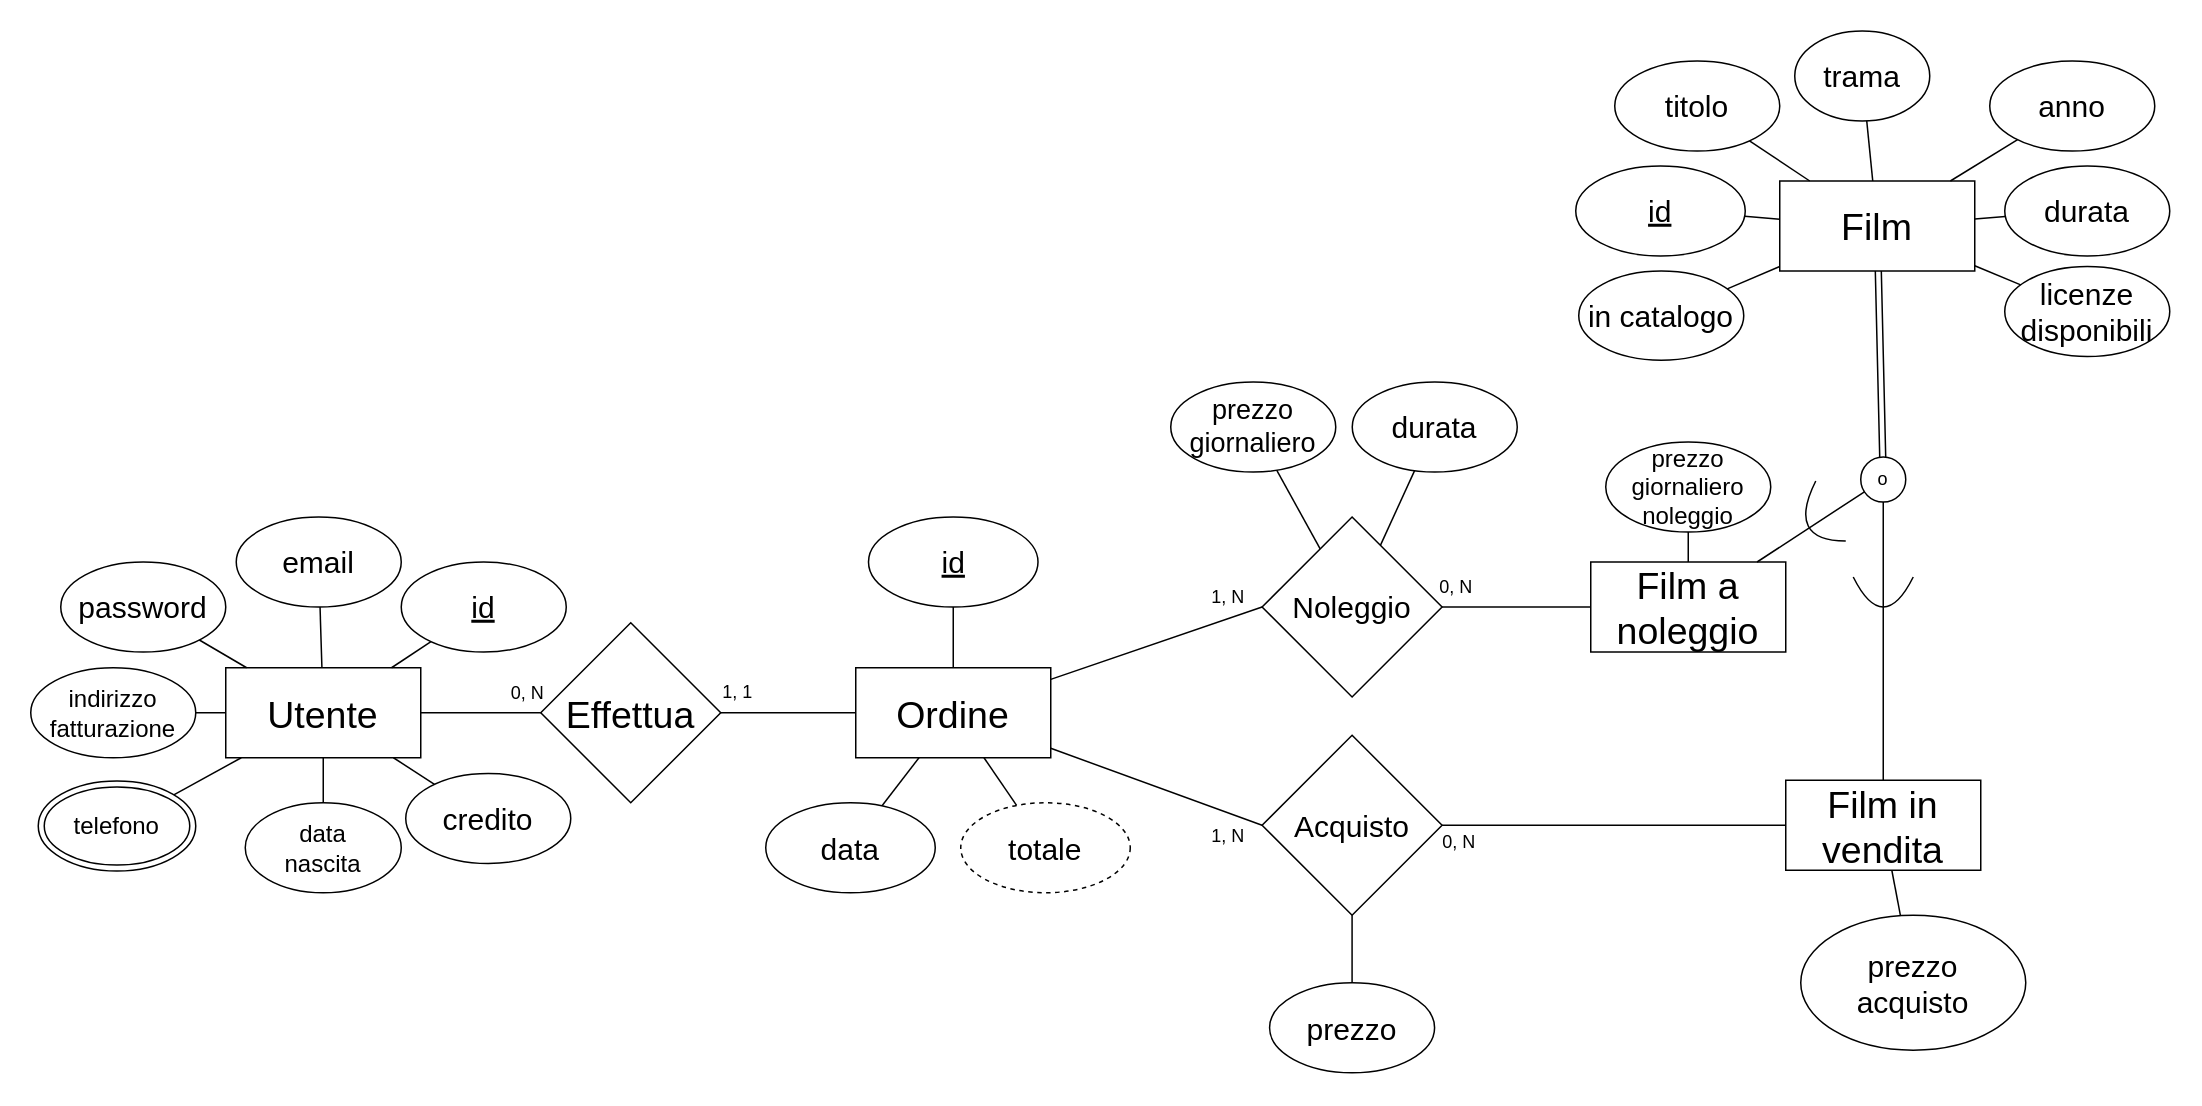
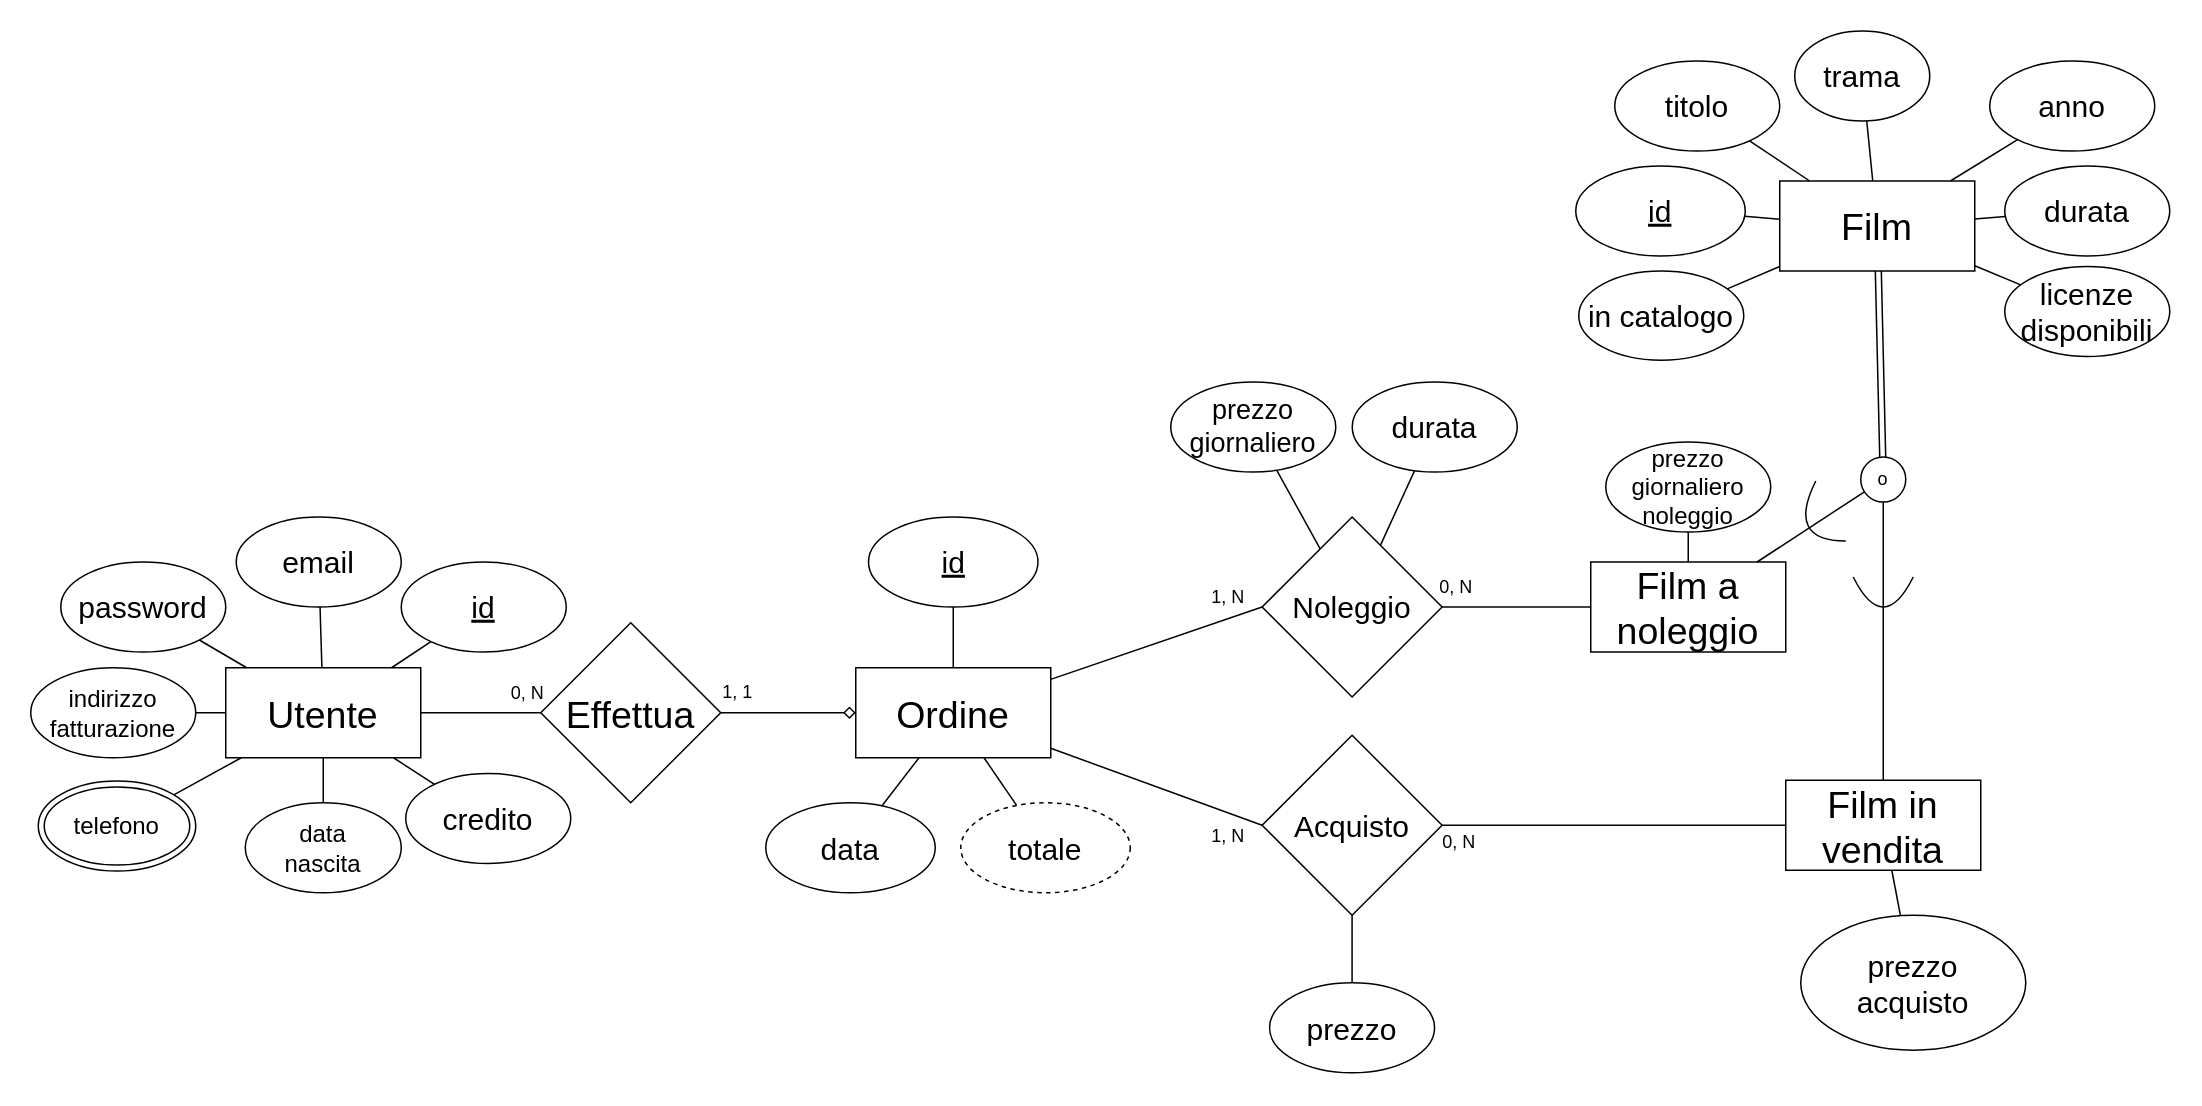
- <mxCell id="5" style="edgeStyle=none;rounded=0;orthogonalLoop=1;jettySize=auto;html=1;strokeColor=default;align=center;verticalAlign=middle;fontFamily=Helvetica;fontSize=12;fontColor=default;labelBackgroundColor=none;endArrow=none;endFill=0;exitX=1;exitY=0.5;exitDx=0;exitDy=0;" parent="1" source="7" target="29" edge="1"><mxGeometry relative="1" as="geometry"><mxPoint x="500" y="494.5" as="sourcePoint" /></mxGeometry></mxCell>
+ <mxCell id="5" style="edgeStyle=none;rounded=0;orthogonalLoop=1;jettySize=auto;html=1;strokeColor=default;align=center;verticalAlign=middle;fontFamily=Helvetica;fontSize=12;fontColor=default;labelBackgroundColor=none;endArrow=diamond;endFill=0;exitX=1;exitY=0.5;exitDx=0;exitDy=0;" parent="1" source="7" target="29" edge="1"><mxGeometry relative="1" as="geometry"><mxPoint x="500" y="494.5" as="sourcePoint" /></mxGeometry></mxCell>
